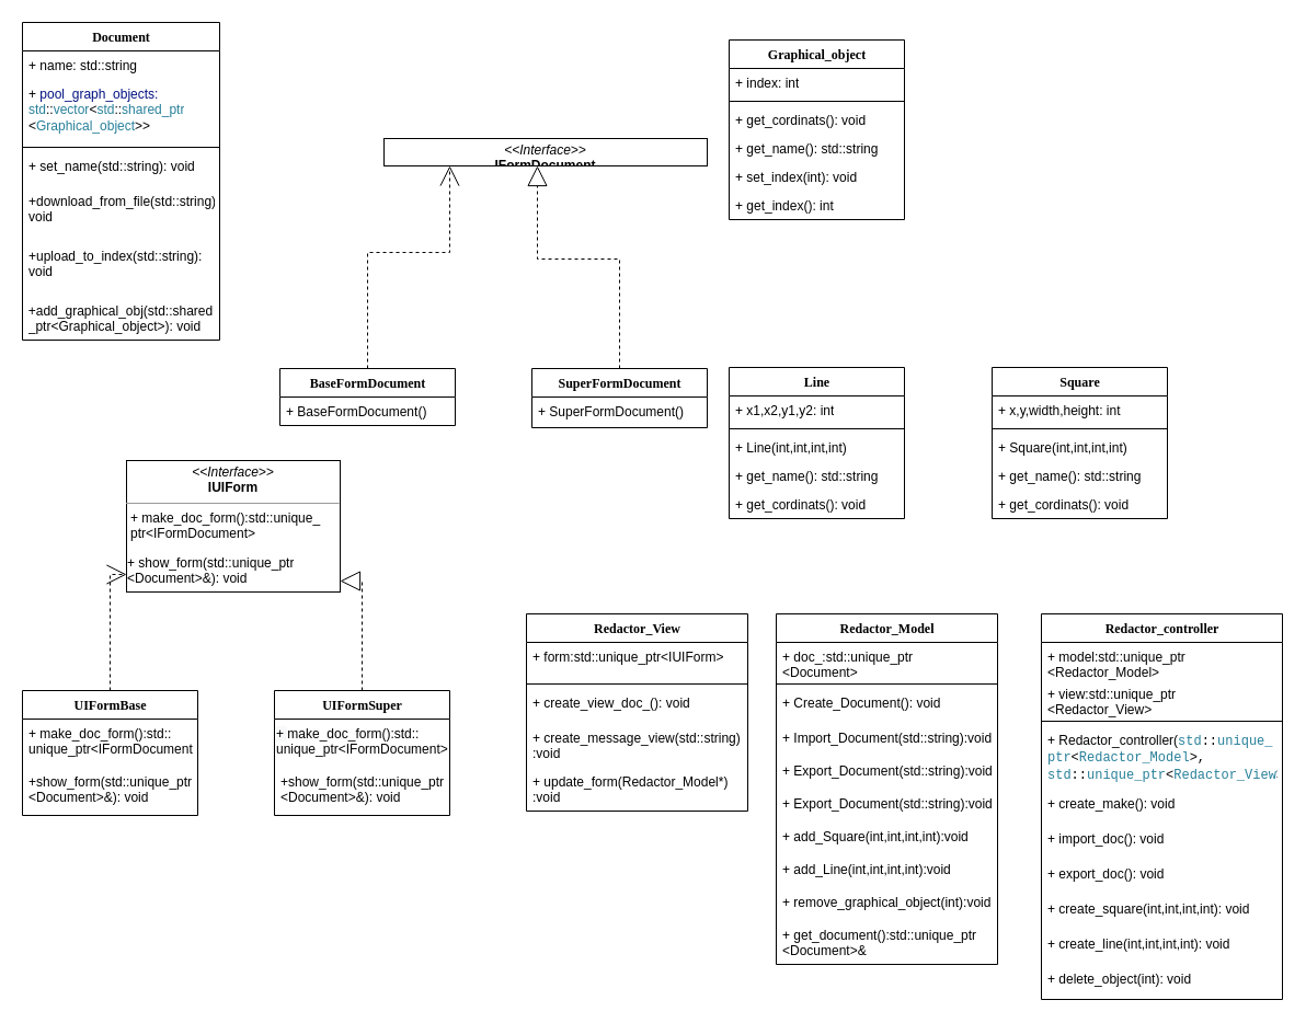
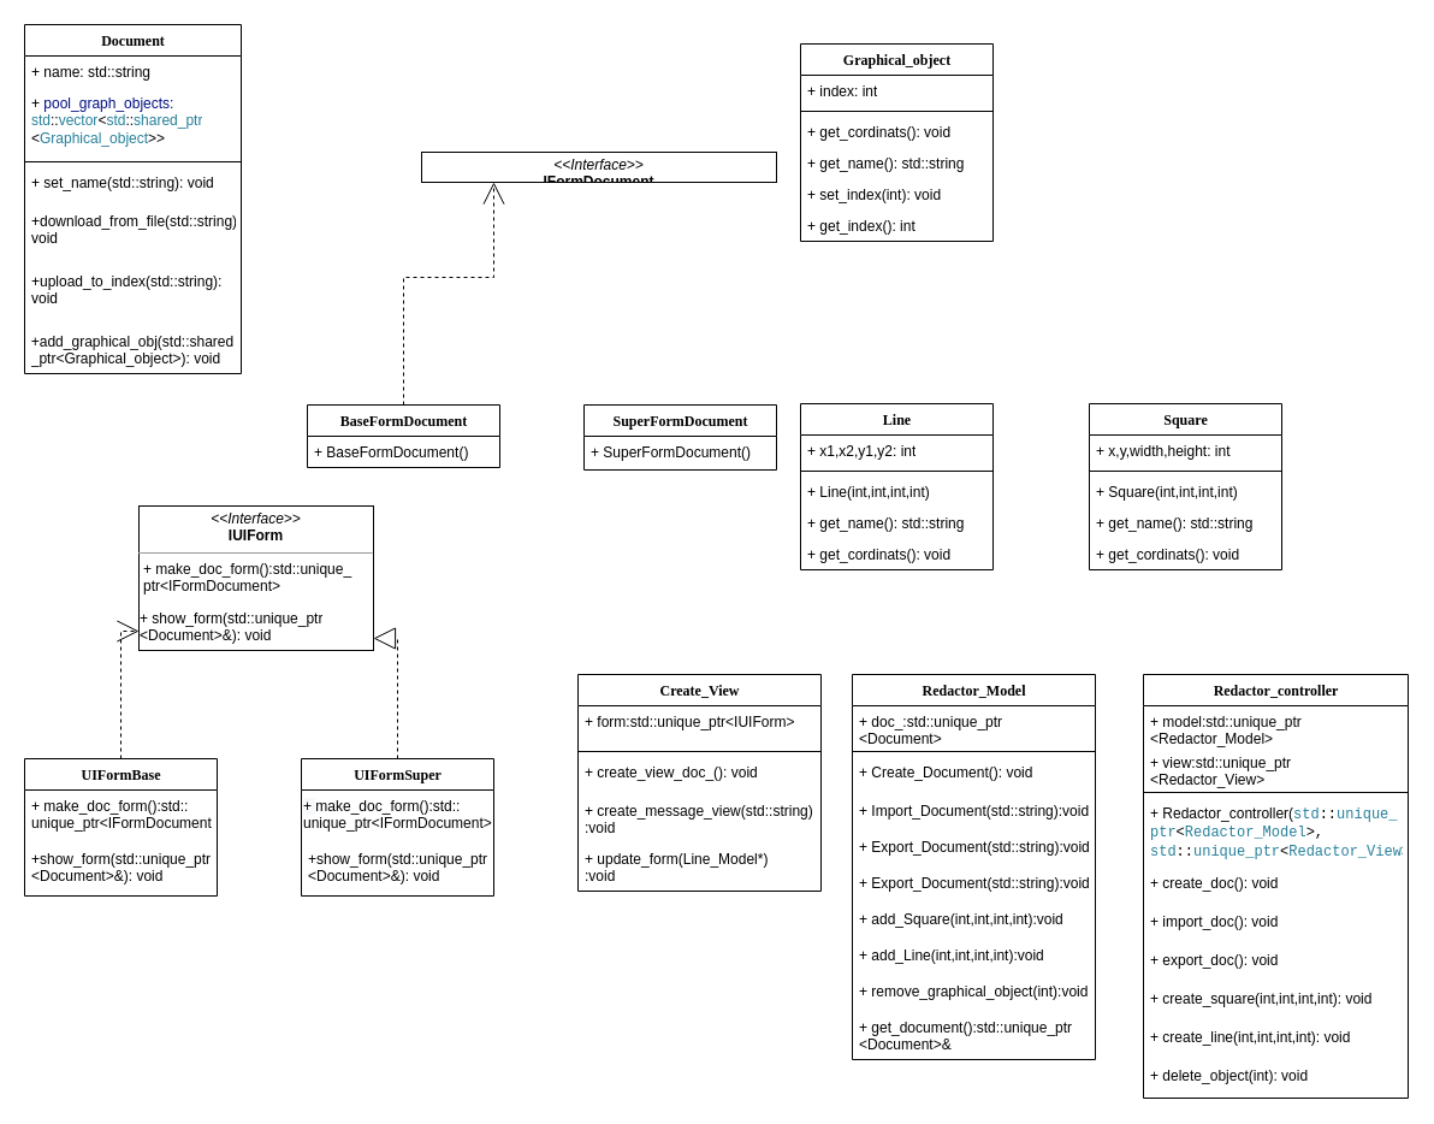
- <mxCell id="43" style="edgeStyle=orthogonalEdgeStyle;rounded=0;html=1;dashed=1;labelBackgroundColor=none;startArrow=none;startFill=0;startSize=8;endArrow=block;endFill=0;endSize=16;fontFamily=Verdana;fontSize=12;" parent="1" source="44" target="46" edge="1"><mxGeometry relative="1" as="geometry"><Array as="points"><mxPoint x="565" y="236" /><mxPoint x="490" y="236" /></Array></mxGeometry></mxCell>
- <mxCell id="57" value="Redactor_View" style="swimlane;html=1;fontStyle=1;align=center;verticalAlign=top;childLayout=stackLayout;horizontal=1;startSize=26;horizontalStack=0;resizeParent=1;resizeLast=0;collapsible=1;marginBottom=0;swimlaneFillColor=#ffffff;rounded=0;shadow=0;comic=0;labelBackgroundColor=none;strokeWidth=1;fillColor=none;fontFamily=Verdana;fontSize=12" vertex="1" parent="1"><mxGeometry x="480" y="560" width="202" height="180" as="geometry" /></mxCell>
+ <mxCell id="57" value="Create_View" style="swimlane;html=1;fontStyle=1;align=center;verticalAlign=top;childLayout=stackLayout;horizontal=1;startSize=26;horizontalStack=0;resizeParent=1;resizeLast=0;collapsible=1;marginBottom=0;swimlaneFillColor=#ffffff;rounded=0;shadow=0;comic=0;labelBackgroundColor=none;strokeWidth=1;fillColor=none;fontFamily=Verdana;fontSize=12" vertex="1" parent="1"><mxGeometry x="480" y="560" width="202" height="180" as="geometry" /></mxCell>
- <mxCell id="62" value="+ update_form(Redactor_Model*)&lt;br&gt;:void" style="text;html=1;strokeColor=none;fillColor=none;align=left;verticalAlign=top;spacingLeft=4;spacingRight=4;whiteSpace=wrap;overflow=hidden;rotatable=0;points=[[0,0.5],[1,0.5]];portConstraint=eastwest;" vertex="1" parent="57"><mxGeometry y="140" width="202" height="40" as="geometry" /></mxCell>
+ <mxCell id="62" value="+ update_form(Line_Model*)&lt;br&gt;:void" style="text;html=1;strokeColor=none;fillColor=none;align=left;verticalAlign=top;spacingLeft=4;spacingRight=4;whiteSpace=wrap;overflow=hidden;rotatable=0;points=[[0,0.5],[1,0.5]];portConstraint=eastwest;" vertex="1" parent="57"><mxGeometry y="140" width="202" height="40" as="geometry" /></mxCell>
- <mxCell id="68" value="+ create_make(): void" style="text;html=1;strokeColor=none;fillColor=none;align=left;verticalAlign=top;spacingLeft=4;spacingRight=4;whiteSpace=wrap;overflow=hidden;rotatable=0;points=[[0,0.5],[1,0.5]];portConstraint=eastwest;" vertex="1" parent="63"><mxGeometry y="160" width="220" height="32" as="geometry" /></mxCell>
+ <mxCell id="68" value="+ create_doc(): void" style="text;html=1;strokeColor=none;fillColor=none;align=left;verticalAlign=top;spacingLeft=4;spacingRight=4;whiteSpace=wrap;overflow=hidden;rotatable=0;points=[[0,0.5],[1,0.5]];portConstraint=eastwest;" vertex="1" parent="63"><mxGeometry y="160" width="220" height="32" as="geometry" /></mxCell>
